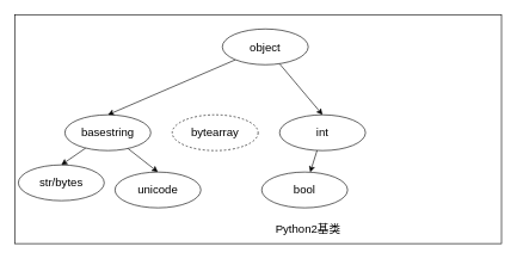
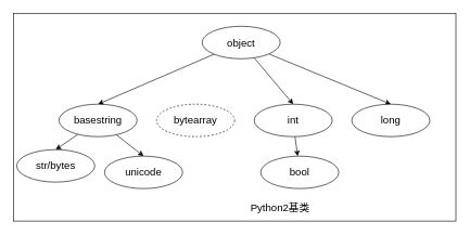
+ <mxCell id="8" style="edgeStyle=none;rounded=0;orthogonalLoop=1;jettySize=auto;html=1;entryX=0.5;entryY=0;entryDx=0;entryDy=0;fontSize=16;" edge="1" parent="1" source="9" target="12"><mxGeometry relative="1" as="geometry" /></mxCell>
+ <mxCell id="12" value="long" style="ellipse;whiteSpace=wrap;html=1;fontSize=16;" vertex="1" parent="1"><mxGeometry x="540" y="160" width="120" height="50" as="geometry" /></mxCell>
- <mxCell id="4" value="bool" style="ellipse;whiteSpace=wrap;html=1;fontSize=16;" vertex="1" parent="1"><mxGeometry x="365" y="240" width="120" height="50" as="geometry" /></mxCell>
+ <mxCell id="4" value="bool" style="ellipse;whiteSpace=wrap;html=1;fontSize=16;" vertex="1" parent="1"><mxGeometry x="400" y="240" width="120" height="50" as="geometry" /></mxCell>
